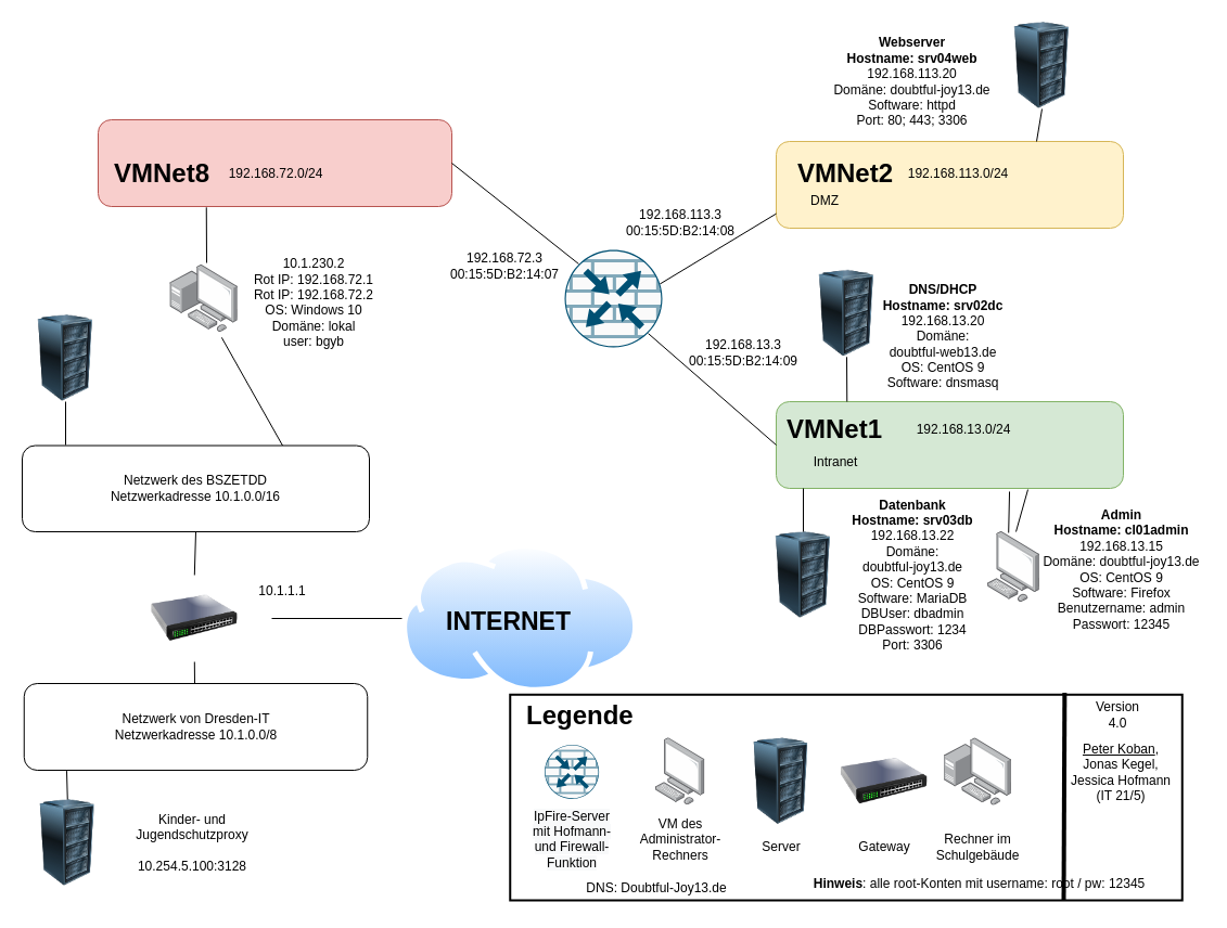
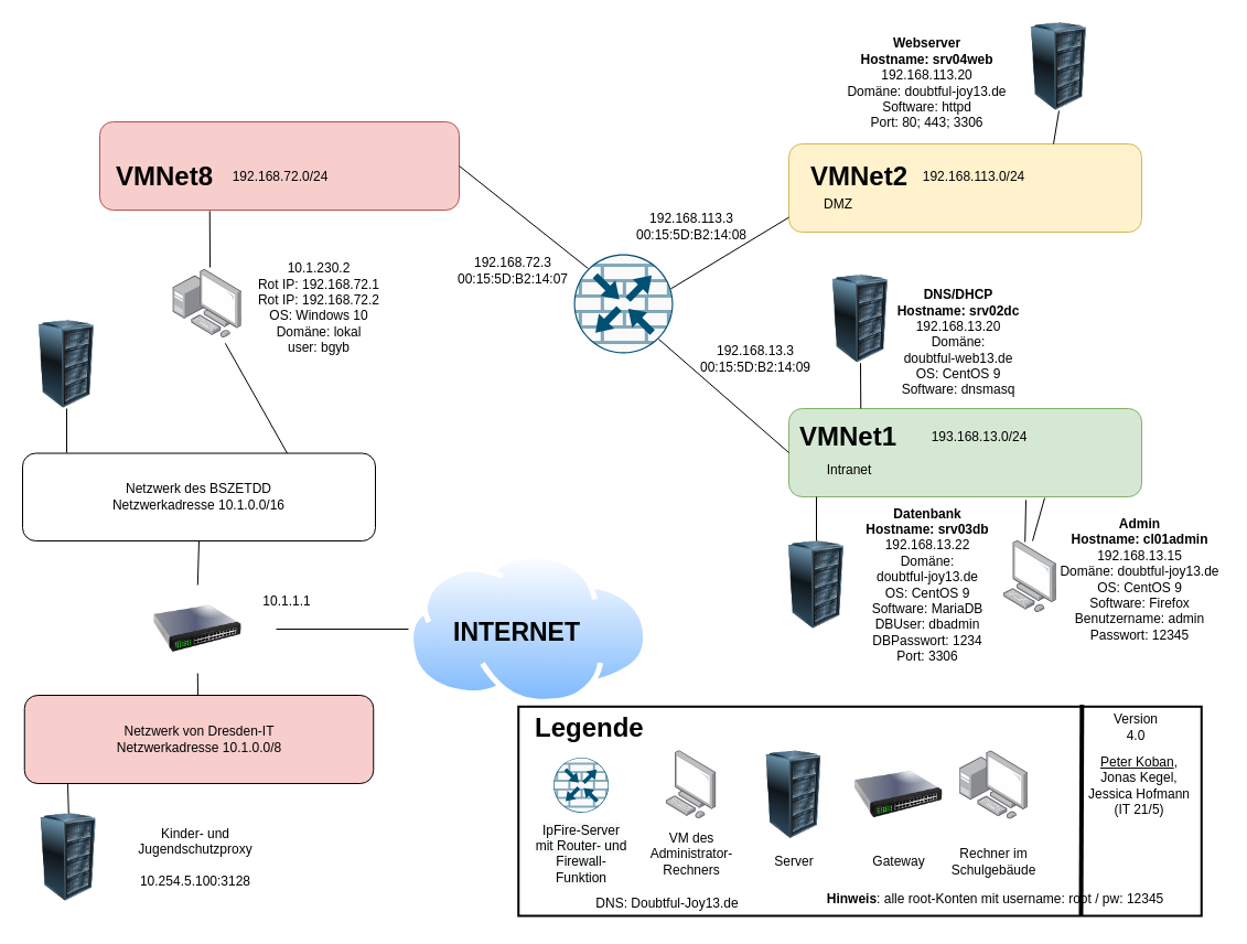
- <mxCell id="17" value="192.168.13.0/24" style="text;html=1;strokeColor=none;fillColor=none;align=center;verticalAlign=middle;whiteSpace=wrap;rounded=0;" parent="1" vertex="1"><mxGeometry x="818" y="380.53" width="140" height="30" as="geometry" /></mxCell>
+ <mxCell id="17" value="193.168.13.0/24" style="text;html=1;strokeColor=none;fillColor=none;align=center;verticalAlign=middle;whiteSpace=wrap;rounded=0;" parent="1" vertex="1"><mxGeometry x="818" y="380.53" width="140" height="30" as="geometry" /></mxCell>
- <mxCell id="2" value="Netzwerk von Dresden-IT&lt;br&gt;Netzwerkadresse 10.1.0.0/8" style="rounded=1;whiteSpace=wrap;html=1;" parent="1" vertex="1"><mxGeometry x="21.75" y="630" width="316.5" height="80" as="geometry" /></mxCell>
+ <mxCell id="2" value="Netzwerk von Dresden-IT&lt;br&gt;Netzwerkadresse 10.1.0.0/8" style="rounded=1;whiteSpace=wrap;html=1;fillColor=#f8cecc;" parent="1" vertex="1"><mxGeometry x="21.75" y="630" width="316.5" height="80" as="geometry" /></mxCell>
- <mxCell id="52" value="&#10;&lt;span style=&quot;color: rgb(0, 0, 0); font-family: Helvetica; font-size: 12px; font-style: normal; font-variant-ligatures: normal; font-variant-caps: normal; font-weight: 400; letter-spacing: normal; orphans: 2; text-align: center; text-indent: 0px; text-transform: none; widows: 2; word-spacing: 0px; -webkit-text-stroke-width: 0px; background-color: rgb(248, 249, 250); text-decoration-thickness: initial; text-decoration-style: initial; text-decoration-color: initial; float: none; display: inline !important;&quot;&gt;IpFire-Server mit Hofmann- und Firewall-Funktion&lt;/span&gt;&#10;&#10;" style="text;html=1;strokeColor=none;fillColor=none;align=center;verticalAlign=middle;whiteSpace=wrap;rounded=0;strokeWidth=2;" parent="1" vertex="1"><mxGeometry x="481.63" y="751.18" width="90" height="59.1" as="geometry" /></mxCell>
+ <mxCell id="52" value="&#10;&lt;span style=&quot;color: rgb(0, 0, 0); font-family: Helvetica; font-size: 12px; font-style: normal; font-variant-ligatures: normal; font-variant-caps: normal; font-weight: 400; letter-spacing: normal; orphans: 2; text-align: center; text-indent: 0px; text-transform: none; widows: 2; word-spacing: 0px; -webkit-text-stroke-width: 0px; background-color: rgb(248, 249, 250); text-decoration-thickness: initial; text-decoration-style: initial; text-decoration-color: initial; float: none; display: inline !important;&quot;&gt;IpFire-Server mit Router- und Firewall-Funktion&lt;/span&gt;&#10;&#10;" style="text;html=1;strokeColor=none;fillColor=none;align=center;verticalAlign=middle;whiteSpace=wrap;rounded=0;strokeWidth=2;" parent="1" vertex="1"><mxGeometry x="481.63" y="751.18" width="90" height="59.1" as="geometry" /></mxCell>
